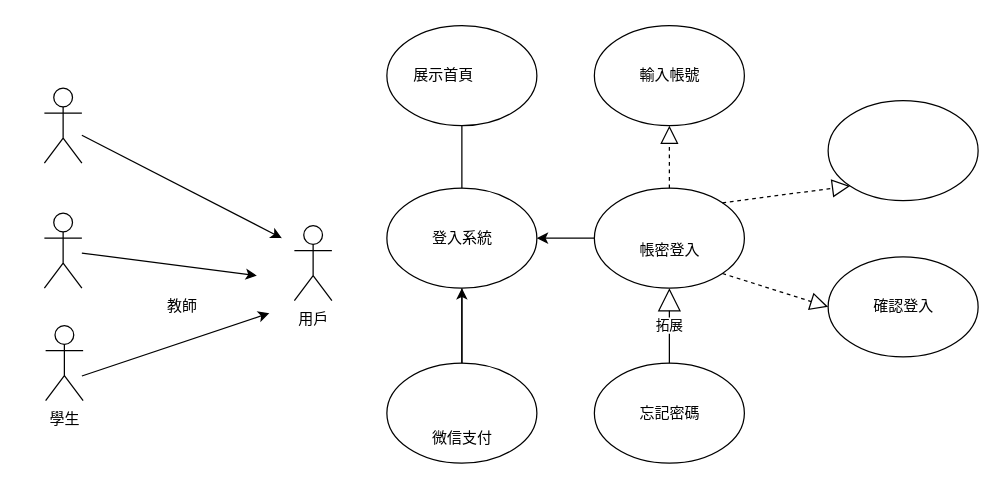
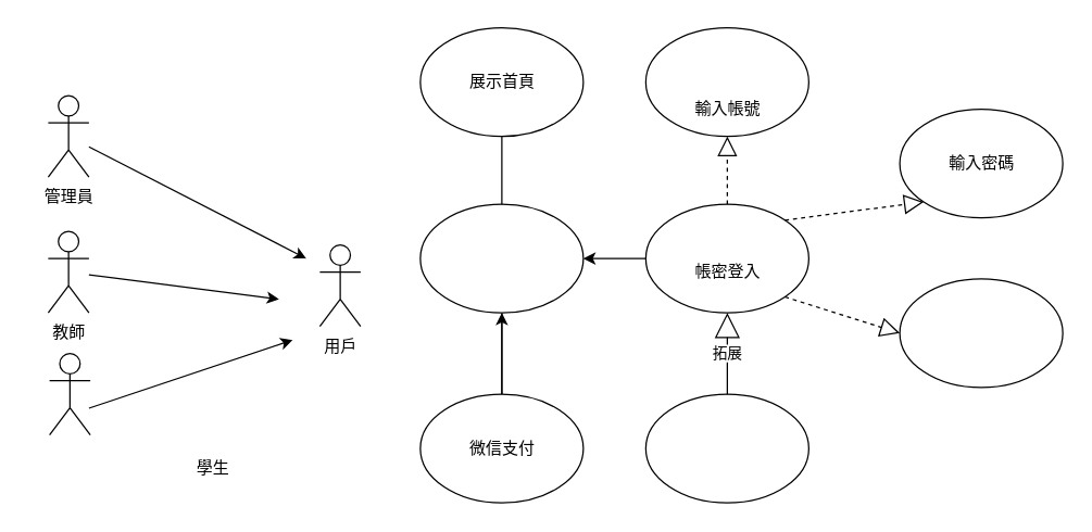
- <mxCell id="18" value="&lt;font style=&quot;vertical-align: inherit;&quot;&gt;&lt;font style=&quot;vertical-align: inherit;&quot;&gt;展示首頁&lt;/font&gt;&lt;/font&gt;" style="text;html=1;align=center;verticalAlign=middle;resizable=0;points=[];autosize=1;strokeColor=none;fillColor=none;" vertex="1" parent="1"><mxGeometry x="319" y="45" width="70" height="30" as="geometry" /></mxCell>
+ <mxCell id="18" value="&lt;font style=&quot;vertical-align: inherit;&quot;&gt;&lt;font style=&quot;vertical-align: inherit;&quot;&gt;展示首頁&lt;/font&gt;&lt;/font&gt;" style="text;html=1;align=center;verticalAlign=middle;resizable=0;points=[];autosize=1;strokeColor=none;fillColor=none;" vertex="1" parent="1"><mxGeometry x="334" y="45" width="70" height="30" as="geometry" /></mxCell>
- <mxCell id="28" value="&lt;font style=&quot;vertical-align: inherit;&quot;&gt;&lt;font style=&quot;vertical-align: inherit;&quot;&gt;輸入帳號&lt;/font&gt;&lt;/font&gt;" style="text;html=1;align=center;verticalAlign=middle;resizable=0;points=[];autosize=1;strokeColor=none;fillColor=none;" vertex="1" parent="1"><mxGeometry x="500" y="45" width="70" height="30" as="geometry" /></mxCell>
+ <mxCell id="28" value="&lt;font style=&quot;vertical-align: inherit;&quot;&gt;&lt;font style=&quot;vertical-align: inherit;&quot;&gt;輸入帳號&lt;/font&gt;&lt;/font&gt;" style="text;html=1;align=center;verticalAlign=middle;resizable=0;points=[];autosize=1;strokeColor=none;fillColor=none;" vertex="1" parent="1"><mxGeometry x="500" y="65" width="70" height="30" as="geometry" /></mxCell>
+ <mxCell id="35" value="&lt;font style=&quot;vertical-align: inherit;&quot;&gt;&lt;font style=&quot;vertical-align: inherit;&quot;&gt;輸入密碼&lt;/font&gt;&lt;/font&gt;" style="text;html=1;align=center;verticalAlign=middle;resizable=0;points=[];autosize=1;strokeColor=none;fillColor=none;" vertex="1" parent="1"><mxGeometry x="687" y="105" width="70" height="30" as="geometry" /></mxCell>
+ <mxCell id="9" value="管理員" style="text;html=1;align=center;verticalAlign=middle;resizable=0;points=[];autosize=1;strokeColor=none;fillColor=none;" vertex="1" parent="1"><mxGeometry x="20" y="130" width="60" height="30" as="geometry" /></mxCell>
- <mxCell id="19" value="&lt;font style=&quot;vertical-align: inherit;&quot;&gt;&lt;font style=&quot;vertical-align: inherit;&quot;&gt;登入系統&lt;/font&gt;&lt;/font&gt;" style="text;html=1;align=center;verticalAlign=middle;resizable=0;points=[];autosize=1;strokeColor=none;fillColor=none;" vertex="1" parent="1"><mxGeometry x="334" y="175" width="70" height="30" as="geometry" /></mxCell>
- <mxCell id="10" value="&lt;font style=&quot;vertical-align: inherit;&quot;&gt;&lt;font style=&quot;vertical-align: inherit;&quot;&gt;教師&lt;/font&gt;&lt;/font&gt;" style="text;html=1;align=center;verticalAlign=middle;resizable=0;points=[];autosize=1;strokeColor=none;fillColor=none;" vertex="1" parent="1"><mxGeometry x="120" y="230" width="50" height="30" as="geometry" /></mxCell>
+ <mxCell id="10" value="&lt;font style=&quot;vertical-align: inherit;&quot;&gt;&lt;font style=&quot;vertical-align: inherit;&quot;&gt;教師&lt;/font&gt;&lt;/font&gt;" style="text;html=1;align=center;verticalAlign=middle;resizable=0;points=[];autosize=1;strokeColor=none;fillColor=none;" vertex="1" parent="1"><mxGeometry x="25" y="230" width="50" height="30" as="geometry" /></mxCell>
- <mxCell id="36" value="&lt;font style=&quot;vertical-align: inherit;&quot;&gt;&lt;font style=&quot;vertical-align: inherit;&quot;&gt;確認登入&lt;/font&gt;&lt;/font&gt;" style="text;html=1;align=center;verticalAlign=middle;resizable=0;points=[];autosize=1;strokeColor=none;fillColor=none;" vertex="1" parent="1"><mxGeometry x="687" y="230" width="70" height="30" as="geometry" /></mxCell>
- <mxCell id="30" value="&lt;font style=&quot;vertical-align: inherit;&quot;&gt;&lt;font style=&quot;vertical-align: inherit;&quot;&gt;忘記密碼&lt;/font&gt;&lt;/font&gt;" style="text;html=1;align=center;verticalAlign=middle;resizable=0;points=[];autosize=1;strokeColor=none;fillColor=none;" vertex="1" parent="1"><mxGeometry x="500" y="315" width="70" height="30" as="geometry" /></mxCell>
- <mxCell id="11" value="&lt;font style=&quot;vertical-align: inherit;&quot;&gt;&lt;font style=&quot;vertical-align: inherit;&quot;&gt;學生&lt;/font&gt;&lt;/font&gt;" style="text;html=1;align=center;verticalAlign=middle;resizable=0;points=[];autosize=1;strokeColor=none;fillColor=none;" vertex="1" parent="1"><mxGeometry x="26" y="320" width="50" height="30" as="geometry" /></mxCell>
+ <mxCell id="11" value="&lt;font style=&quot;vertical-align: inherit;&quot;&gt;&lt;font style=&quot;vertical-align: inherit;&quot;&gt;學生&lt;/font&gt;&lt;/font&gt;" style="text;html=1;align=center;verticalAlign=middle;resizable=0;points=[];autosize=1;strokeColor=none;fillColor=none;" vertex="1" parent="1"><mxGeometry x="131" y="330" width="50" height="30" as="geometry" /></mxCell>
- <mxCell id="20" value="&lt;font style=&quot;vertical-align: inherit;&quot;&gt;&lt;font style=&quot;vertical-align: inherit;&quot;&gt;微信支付&lt;/font&gt;&lt;/font&gt;" style="text;html=1;align=center;verticalAlign=middle;resizable=0;points=[];autosize=1;strokeColor=none;fillColor=none;" vertex="1" parent="1"><mxGeometry x="334" y="335" width="70" height="30" as="geometry" /></mxCell>
+ <mxCell id="20" value="&lt;font style=&quot;vertical-align: inherit;&quot;&gt;&lt;font style=&quot;vertical-align: inherit;&quot;&gt;微信支付&lt;/font&gt;&lt;/font&gt;" style="text;html=1;align=center;verticalAlign=middle;resizable=0;points=[];autosize=1;strokeColor=none;fillColor=none;" vertex="1" parent="1"><mxGeometry x="334" y="315" width="70" height="30" as="geometry" /></mxCell>
